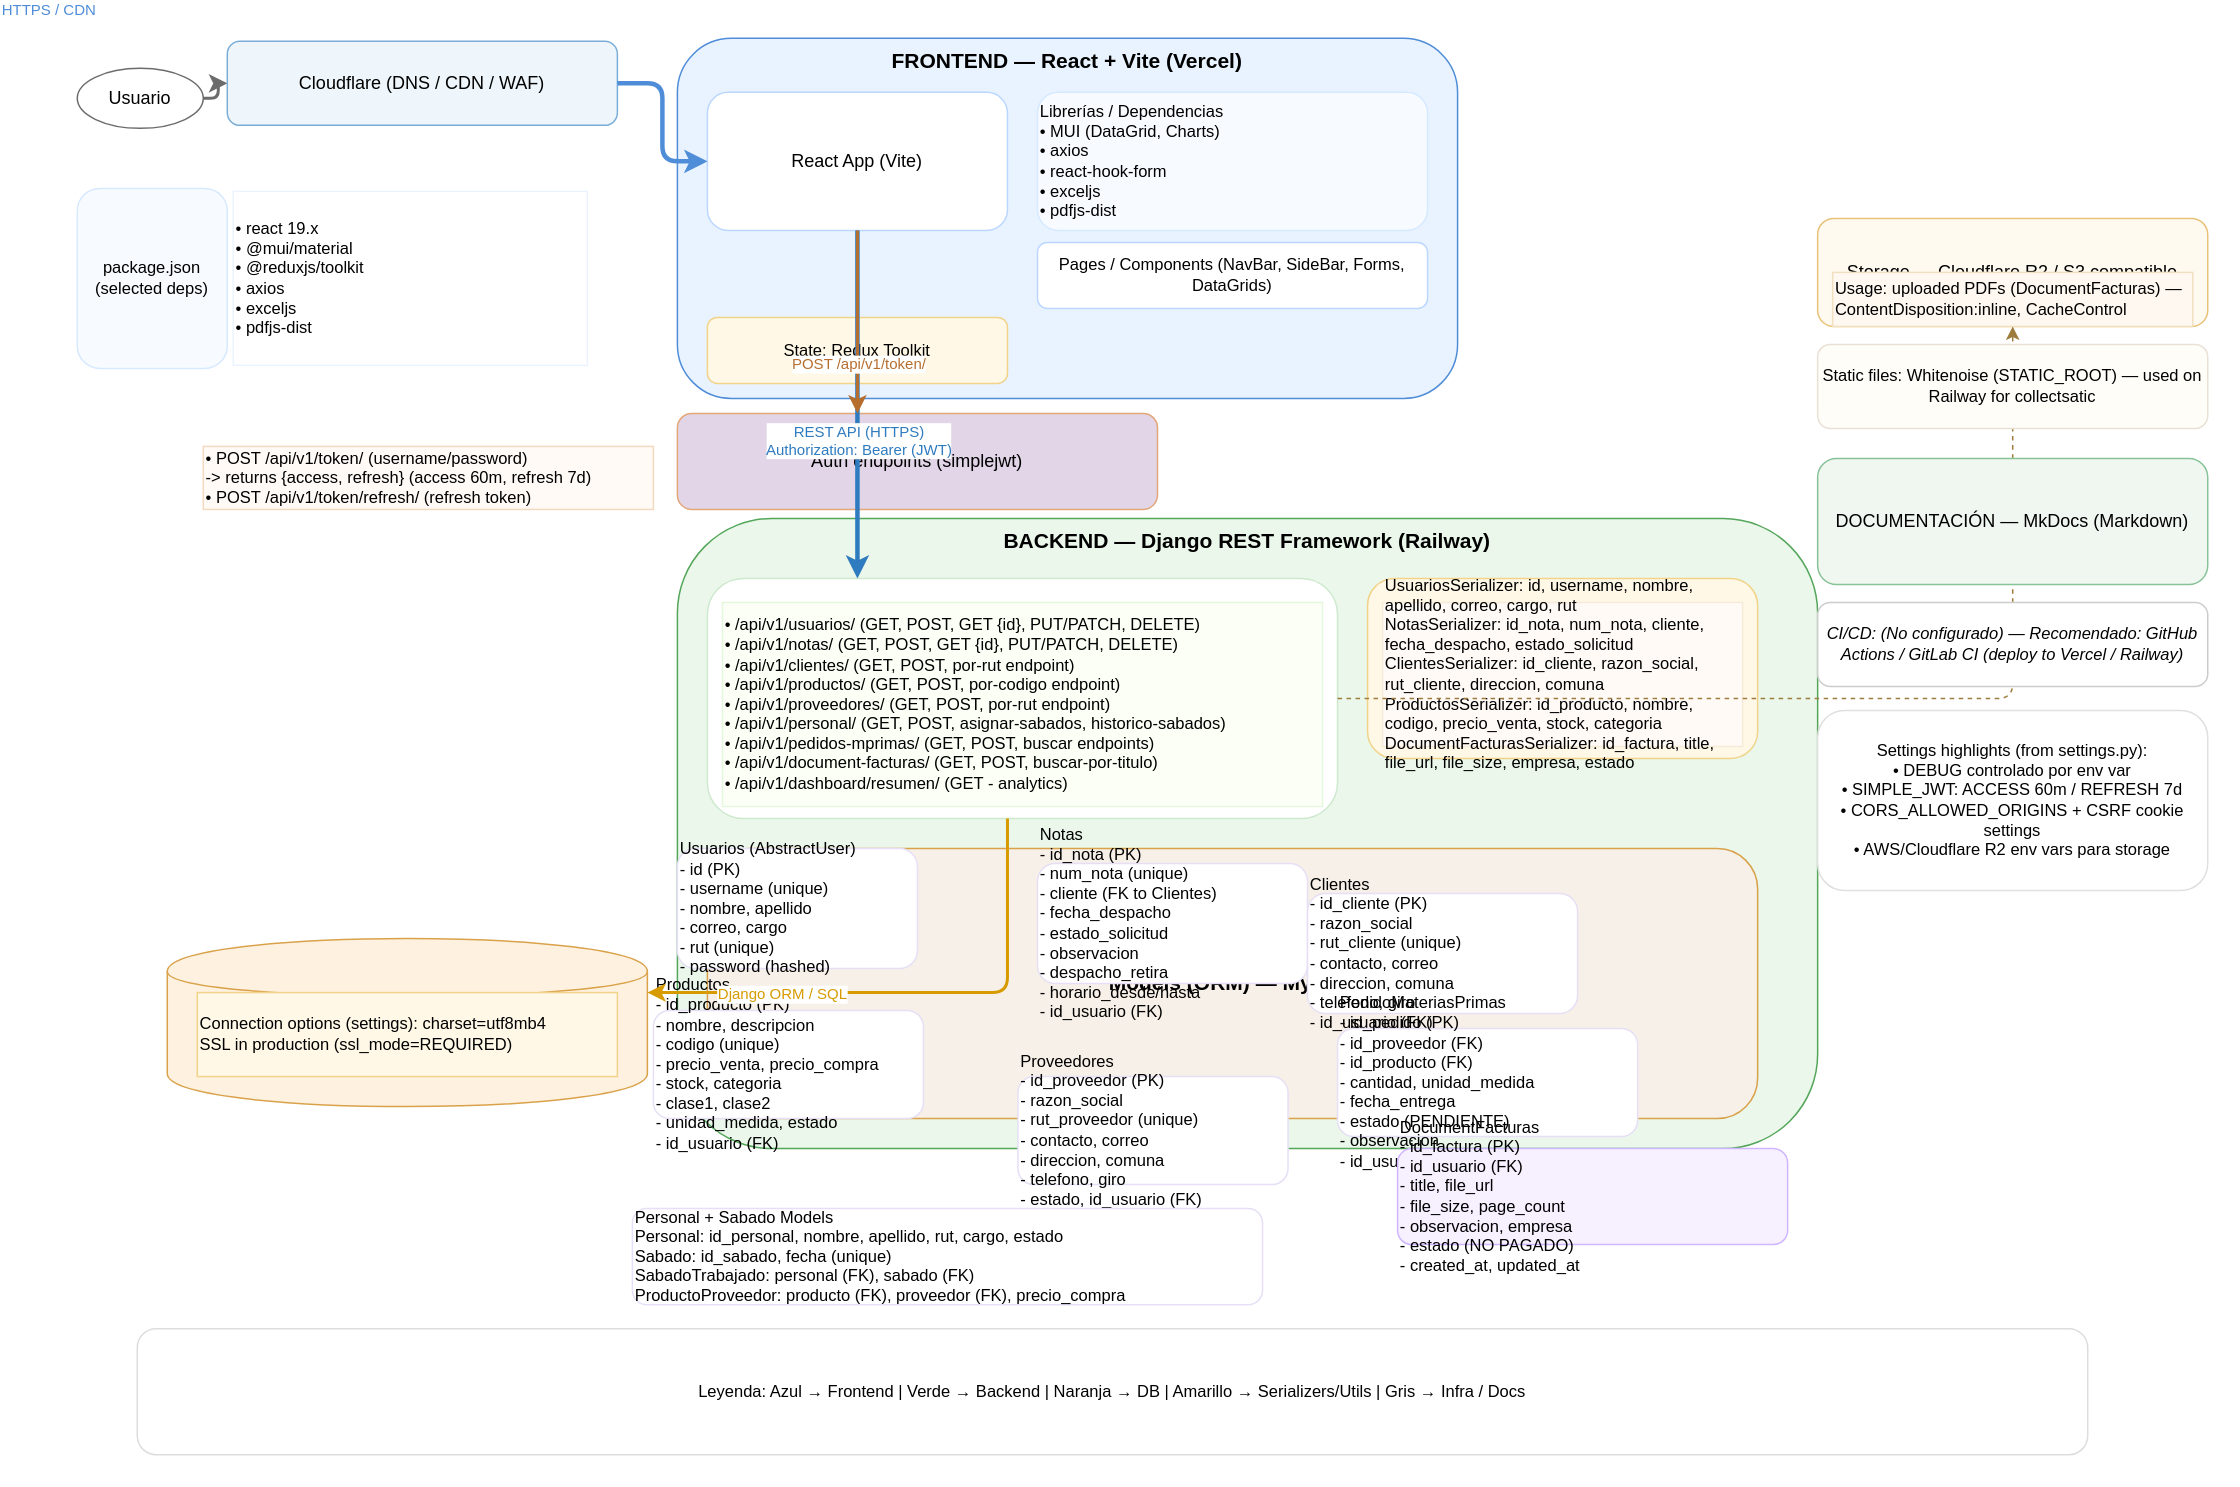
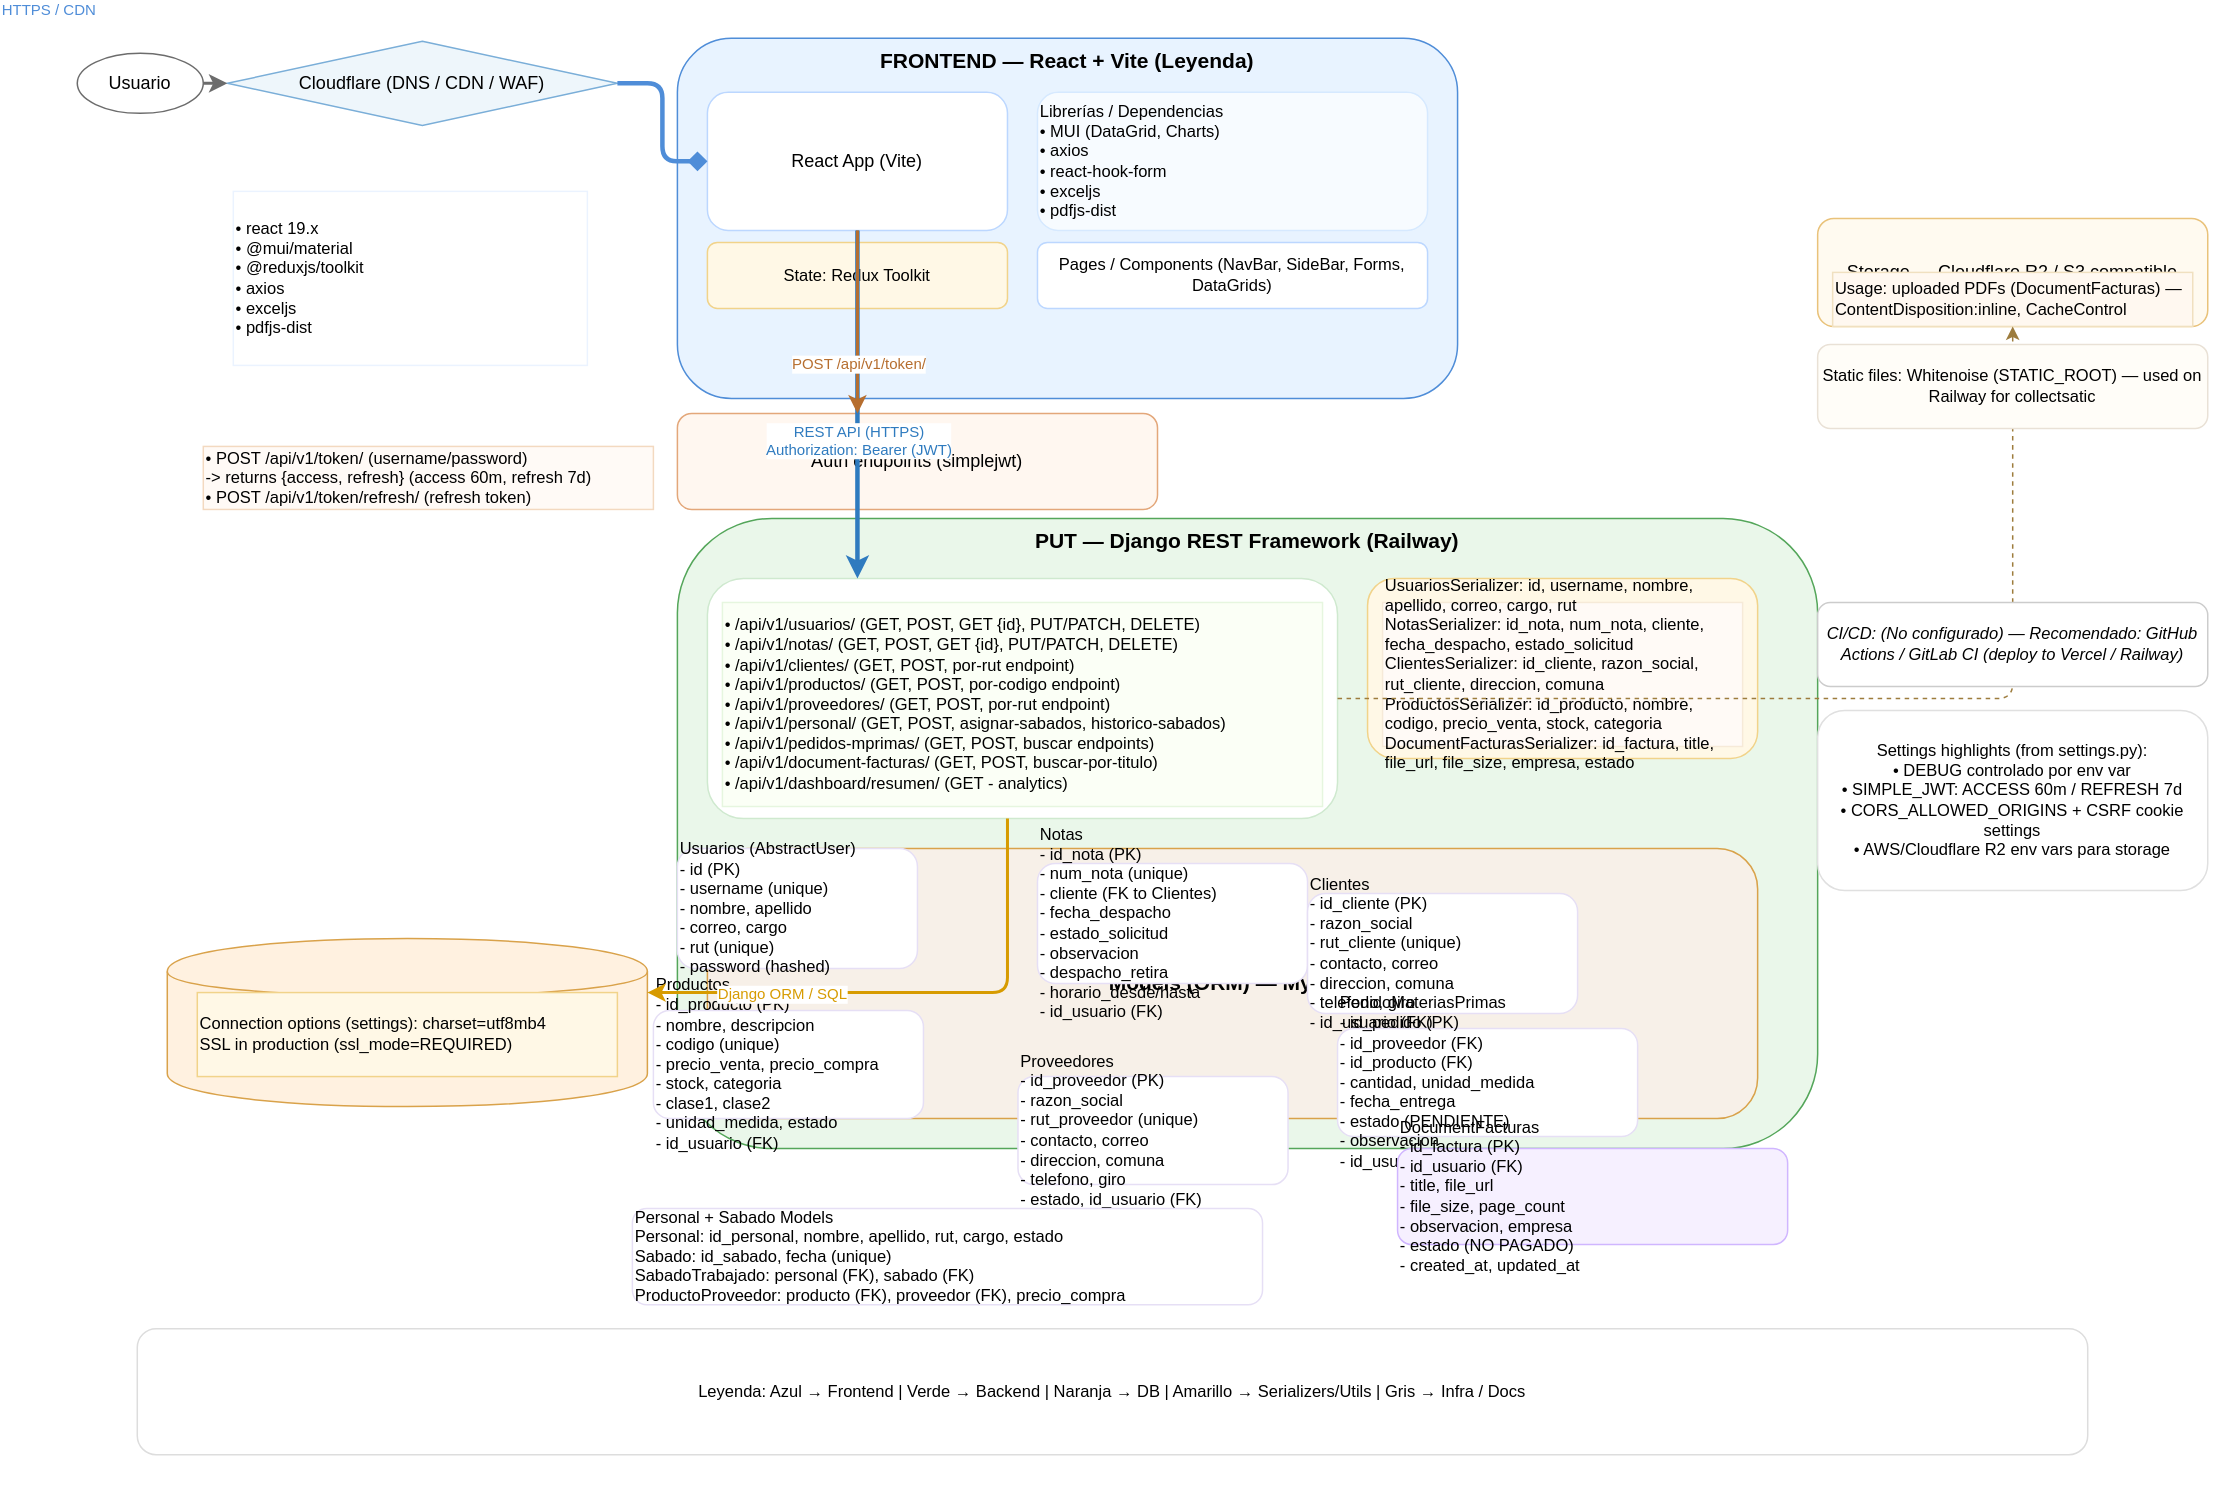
- <mxCell id="5" value="FRONTEND — React + Vite (Vercel)" style="rounded=1;whiteSpace=wrap;html=1;fillColor=#e8f3ff;strokeColor=#4f8dd8;fontSize=14;fontStyle=1;verticalAlign=top;" parent="1" vertex="1"><mxGeometry x="420" y="20" width="520" height="240" as="geometry" /></mxCell>
+ <mxCell id="5" value="FRONTEND — React + Vite (Leyenda)" style="rounded=1;whiteSpace=wrap;html=1;fillColor=#e8f3ff;strokeColor=#4f8dd8;fontSize=14;fontStyle=1;verticalAlign=top;" parent="1" vertex="1"><mxGeometry x="420" y="20" width="520" height="240" as="geometry" /></mxCell>
- <mxCell id="3" value="Cloudflare (DNS / CDN / WAF)" style="rounded=1;whiteSpace=wrap;html=1;fillColor=#eef6fb;strokeColor=#7aaed8;fontSize=12;" parent="1" vertex="1"><mxGeometry x="120" y="22" width="260" height="56" as="geometry" /></mxCell>
+ <mxCell id="3" value="Cloudflare (DNS / CDN / WAF)" style="rhombus;whiteSpace=wrap;html=1;fillColor=#eef6fb;strokeColor=#7aaed8;fontSize=12;" parent="1" vertex="1"><mxGeometry x="120" y="22" width="260" height="56" as="geometry" /></mxCell>
- <mxCell id="10" style="edgeStyle=orthogonalEdgeStyle;rounded=1;html=1;strokeWidth=3;strokeColor=#4f8dd8;" parent="1" source="3" target="6" edge="1"><mxGeometry relative="1" as="geometry" /></mxCell>
+ <mxCell id="10" style="edgeStyle=orthogonalEdgeStyle;rounded=1;html=1;strokeWidth=3;strokeColor=#4f8dd8;endArrow=diamond;" parent="1" source="3" target="6" edge="1"><mxGeometry relative="1" as="geometry" /></mxCell>
- <mxCell id="2" value="Usuario" style="shape=ellipse;whiteSpace=wrap;html=1;fillColor=#ffffff;strokeColor=#6c6c6c;fontSize=12;" parent="1" vertex="1"><mxGeometry x="20" y="40" width="84" height="40" as="geometry" /></mxCell>
+ <mxCell id="2" value="Usuario" style="shape=ellipse;whiteSpace=wrap;html=1;fillColor=#ffffff;strokeColor=#6c6c6c;fontSize=12;" parent="1" vertex="1"><mxGeometry x="20" y="30" width="84" height="40" as="geometry" /></mxCell>
- <mxCell id="44" value="package.json (selected deps)" style="rounded=1;whiteSpace=wrap;html=1;fillColor=#f7fbff;strokeColor=#d6e9ff;fontSize=11;" parent="1" vertex="1"><mxGeometry x="20" y="120" width="100" height="120" as="geometry" /></mxCell>
- <mxCell id="8" value="State: Redux Toolkit" style="rounded=1;whiteSpace=wrap;html=1;fillColor=#fff8e6;strokeColor=#f1d38a;fontSize=11;" parent="1" vertex="1"><mxGeometry x="440" y="206" width="200" height="44" as="geometry" /></mxCell>
+ <mxCell id="8" value="State: Redux Toolkit" style="rounded=1;whiteSpace=wrap;html=1;fillColor=#fff8e6;strokeColor=#f1d38a;fontSize=11;" parent="1" vertex="1"><mxGeometry x="440" y="156" width="200" height="44" as="geometry" /></mxCell>
- <mxCell id="12" value="Auth endpoints (simplejwt)" style="rounded=1;whiteSpace=wrap;html=1;fillColor=#e1d5e7;strokeColor=#e3a77a;fontSize=12;" parent="1" vertex="1"><mxGeometry x="420" y="270" width="320" height="64" as="geometry" /></mxCell>
+ <mxCell id="12" value="Auth endpoints (simplejwt)" style="rounded=1;whiteSpace=wrap;html=1;fillColor=#fff7f0;strokeColor=#e3a77a;fontSize=12;" parent="1" vertex="1"><mxGeometry x="420" y="270" width="320" height="64" as="geometry" /></mxCell>
- <mxCell id="41" value="DOCUMENTACIÓN — MkDocs (Markdown)" style="rounded=1;whiteSpace=wrap;html=1;fillColor=#f0f7f0;strokeColor=#88c298;fontSize=12;" parent="1" vertex="1"><mxGeometry x="1180" y="300" width="260" height="84" as="geometry" /></mxCell>
- <mxCell id="14" value="BACKEND — Django REST Framework (Railway)" style="rounded=1;whiteSpace=wrap;html=1;fillColor=#eaf7ea;strokeColor=#54a65a;fontSize=14;fontStyle=1;verticalAlign=top;" parent="1" vertex="1"><mxGeometry x="420" y="340" width="760" height="420" as="geometry" /></mxCell>
+ <mxCell id="14" value="PUT — Django REST Framework (Railway)" style="rounded=1;whiteSpace=wrap;html=1;fillColor=#eaf7ea;strokeColor=#54a65a;fontSize=14;fontStyle=1;verticalAlign=top;" parent="1" vertex="1"><mxGeometry x="420" y="340" width="760" height="420" as="geometry" /></mxCell>
